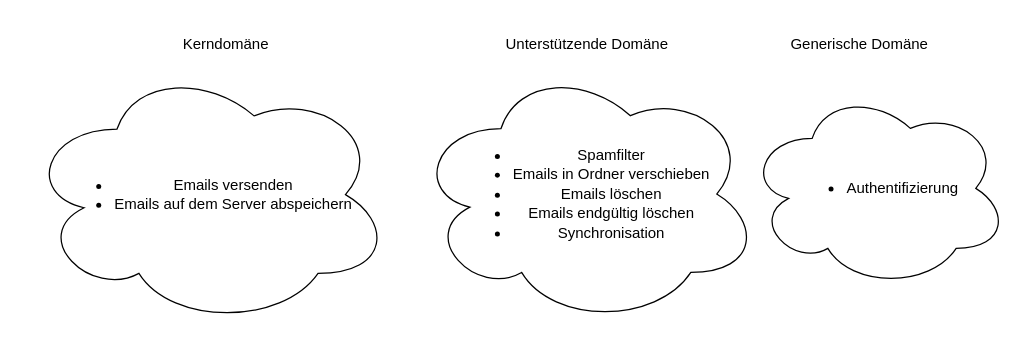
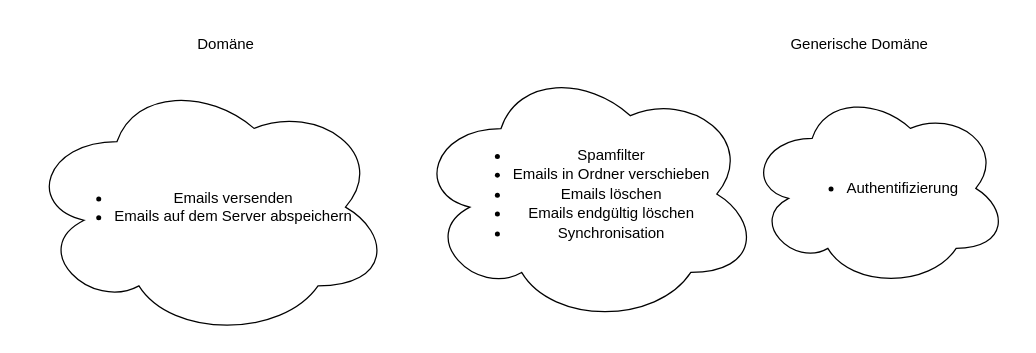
- <mxCell id="2" value="Kerndomäne" style="text;html=1;align=center;verticalAlign=middle;resizable=0;points=[];autosize=1;strokeColor=none;fillColor=none;" parent="1" vertex="1"><mxGeometry x="135" y="20" width="90" height="30" as="geometry" /></mxCell>
+ <mxCell id="2" value="Domäne" style="text;html=1;align=center;verticalAlign=middle;resizable=0;points=[];autosize=1;strokeColor=none;fillColor=none;" parent="1" vertex="1"><mxGeometry x="135" y="20" width="90" height="30" as="geometry" /></mxCell>
- <mxCell id="3" value="Unterstützende Domäne" style="text;html=1;align=center;verticalAlign=middle;resizable=0;points=[];autosize=1;strokeColor=none;fillColor=none;" parent="1" vertex="1"><mxGeometry x="394.41" y="20" width="150" height="30" as="geometry" /></mxCell>
- <mxCell id="4" value="&lt;ul&gt;&lt;li&gt;Emails versenden&lt;/li&gt;&lt;li&gt;Emails auf dem Server abspeichern&lt;/li&gt;&lt;/ul&gt;" style="ellipse;shape=cloud;whiteSpace=wrap;align=center;labelPosition=center;verticalLabelPosition=middle;verticalAlign=middle;html=1;" parent="1" vertex="1"><mxGeometry x="20" y="50" width="292.5" height="210" as="geometry" /></mxCell>
+ <mxCell id="4" value="&lt;ul&gt;&lt;li&gt;Emails versenden&lt;/li&gt;&lt;li&gt;Emails auf dem Server abspeichern&lt;/li&gt;&lt;/ul&gt;" style="ellipse;shape=cloud;whiteSpace=wrap;align=center;labelPosition=center;verticalLabelPosition=middle;verticalAlign=middle;html=1;" parent="1" vertex="1"><mxGeometry x="20" y="60" width="292.5" height="210" as="geometry" /></mxCell>
